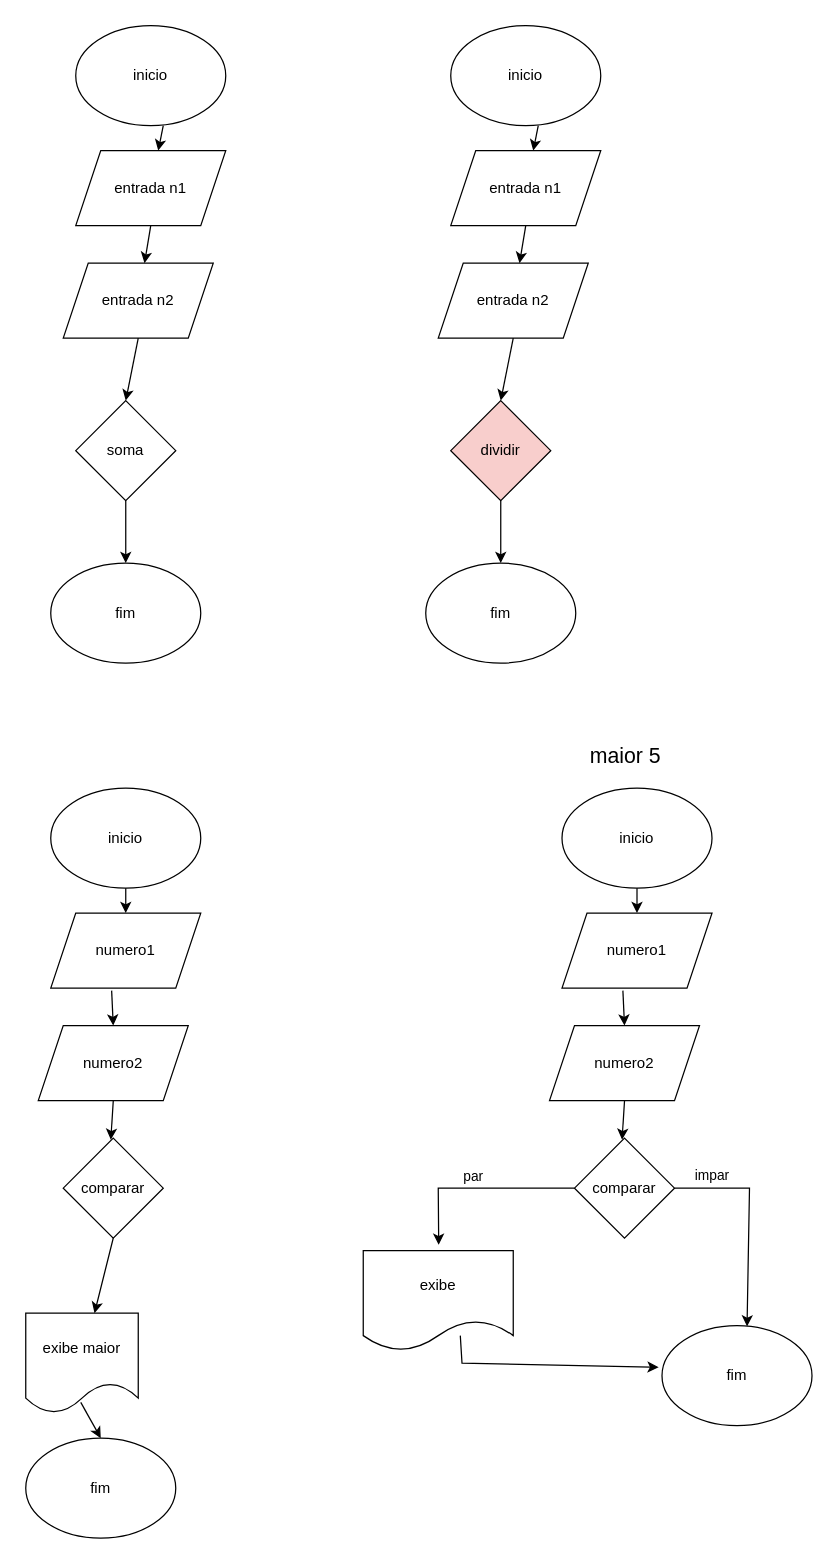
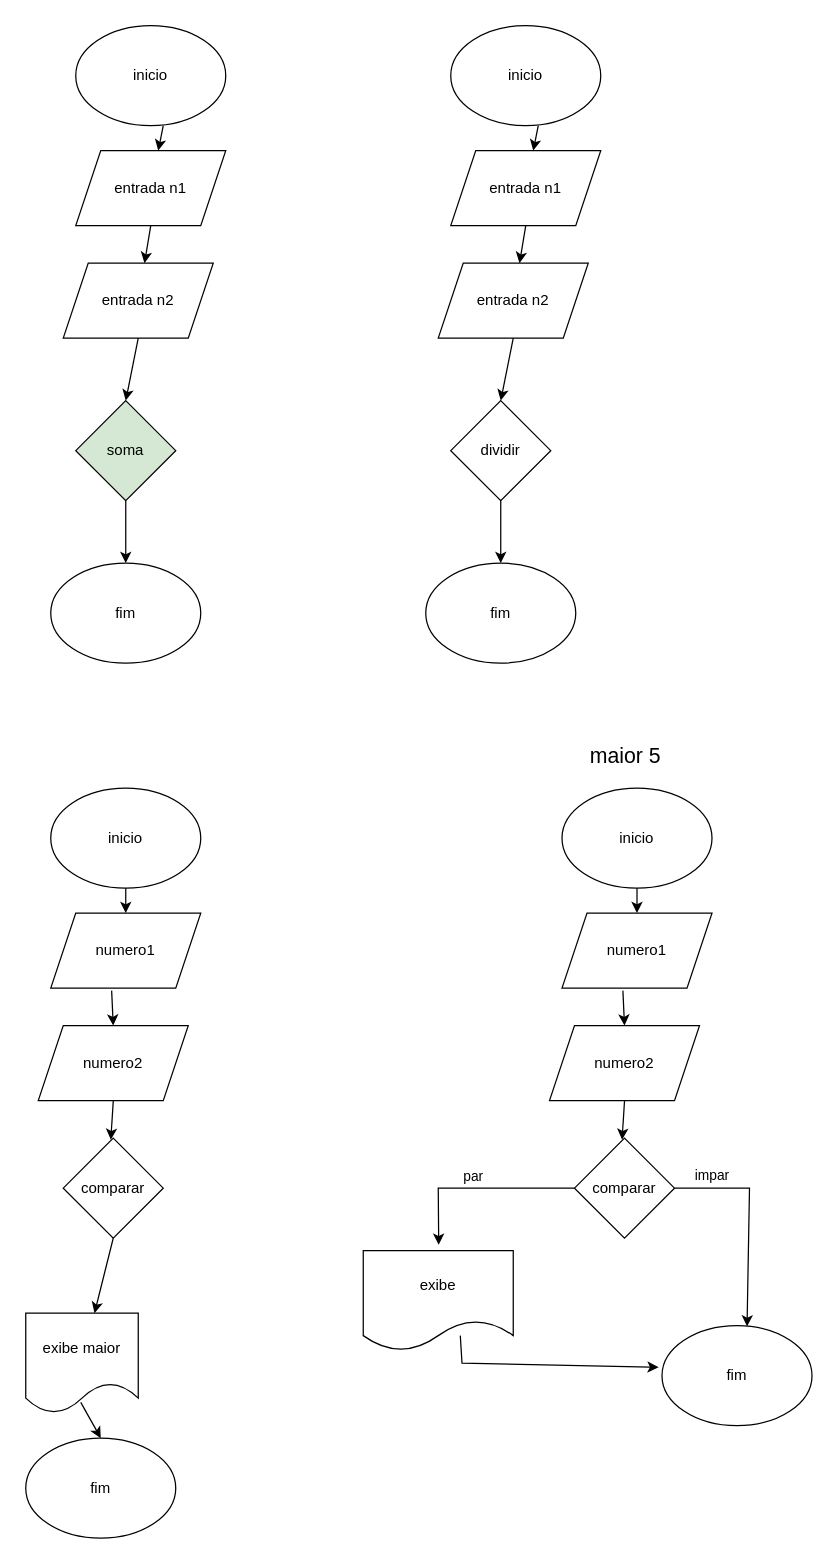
- <mxCell id="6" value="soma" style="rhombus;whiteSpace=wrap;html=1;" vertex="1" parent="1"><mxGeometry x="60" y="320" width="80" height="80" as="geometry" /></mxCell>
+ <mxCell id="6" value="soma" style="rhombus;whiteSpace=wrap;html=1;fillColor=#d5e8d4;" vertex="1" parent="1"><mxGeometry x="60" y="320" width="80" height="80" as="geometry" /></mxCell>
- <mxCell id="15" value="dividir" style="rhombus;whiteSpace=wrap;html=1;fillColor=#f8cecc;" vertex="1" parent="1"><mxGeometry x="360" y="320" width="80" height="80" as="geometry" /></mxCell>
+ <mxCell id="15" value="dividir" style="rhombus;whiteSpace=wrap;html=1;" vertex="1" parent="1"><mxGeometry x="360" y="320" width="80" height="80" as="geometry" /></mxCell>
